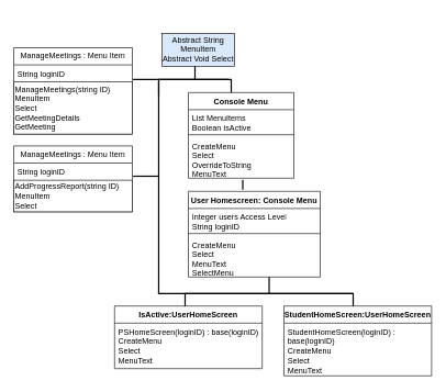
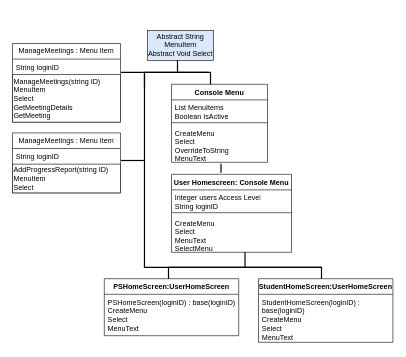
- <mxCell id="21" value="IsActive:UserHomeScreen" style="swimlane;fontStyle=1;align=center;verticalAlign=top;childLayout=stackLayout;horizontal=1;startSize=26;horizontalStack=0;resizeParent=1;resizeParentMax=0;resizeLast=0;collapsible=1;marginBottom=0;whiteSpace=wrap;html=1;" parent="1" vertex="1"><mxGeometry x="173" y="464" width="224" height="95" as="geometry" /></mxCell>
+ <mxCell id="21" value="PSHomeScreen:UserHomeScreen" style="swimlane;fontStyle=1;align=center;verticalAlign=top;childLayout=stackLayout;horizontal=1;startSize=26;horizontalStack=0;resizeParent=1;resizeParentMax=0;resizeLast=0;collapsible=1;marginBottom=0;whiteSpace=wrap;html=1;" parent="1" vertex="1"><mxGeometry x="173" y="464" width="224" height="95" as="geometry" /></mxCell>
